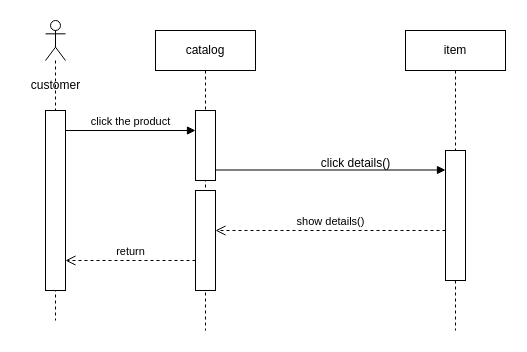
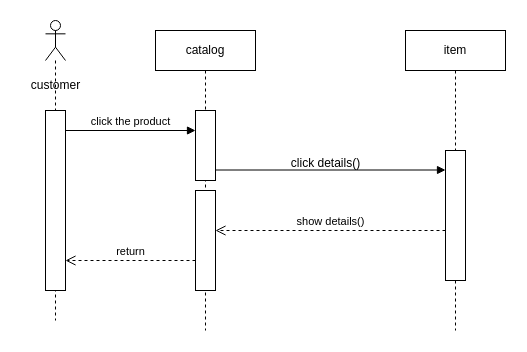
- <mxCell id="11" value="click details()" style="text;html=1;align=center;verticalAlign=middle;resizable=0;points=[];autosize=1;strokeColor=none;fillColor=none;" vertex="1" parent="1"><mxGeometry x="310" y="148" width="90" height="30" as="geometry" /></mxCell>
+ <mxCell id="11" value="click details()" style="text;html=1;align=center;verticalAlign=middle;resizable=0;points=[];autosize=1;strokeColor=none;fillColor=none;" vertex="1" parent="1"><mxGeometry x="280" y="148" width="90" height="30" as="geometry" /></mxCell>
